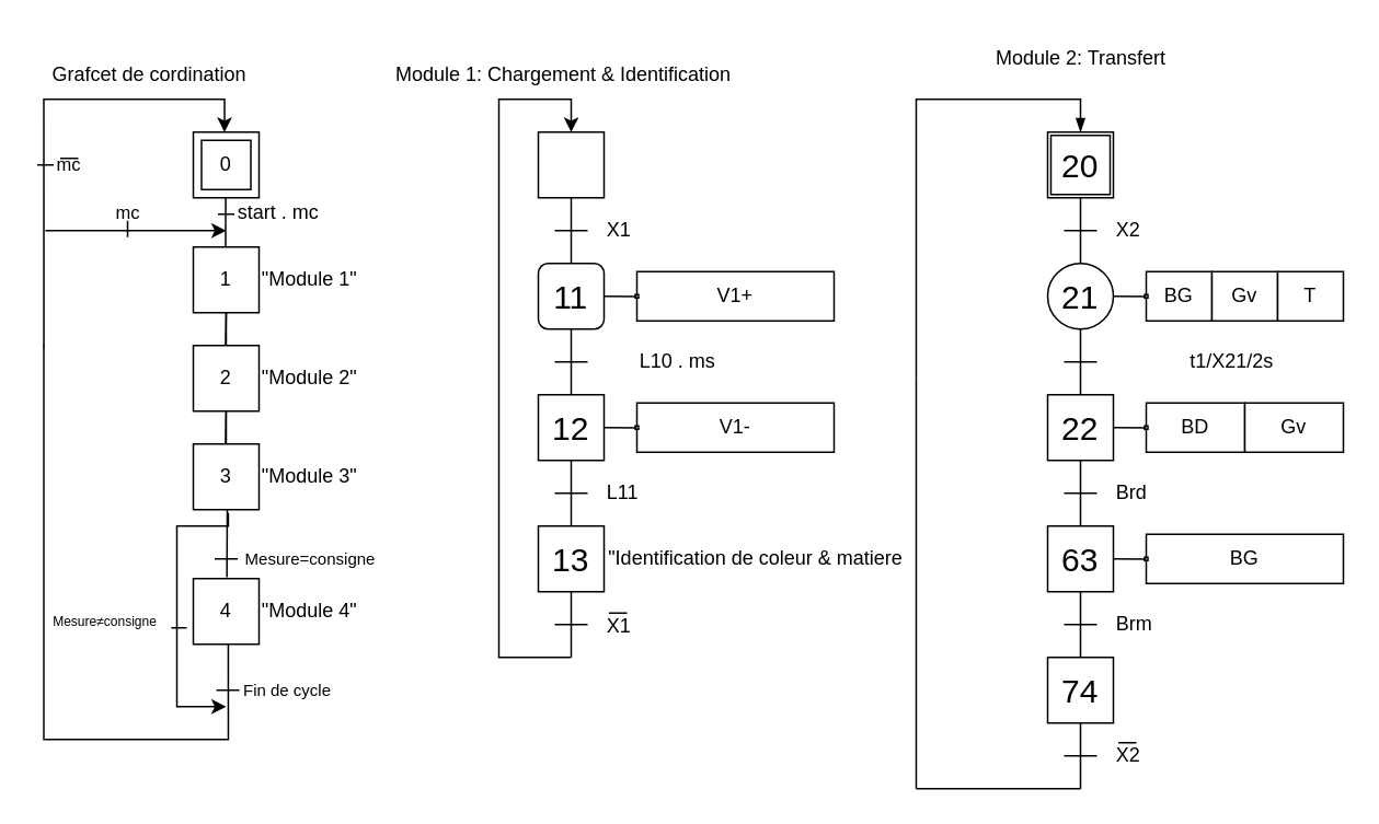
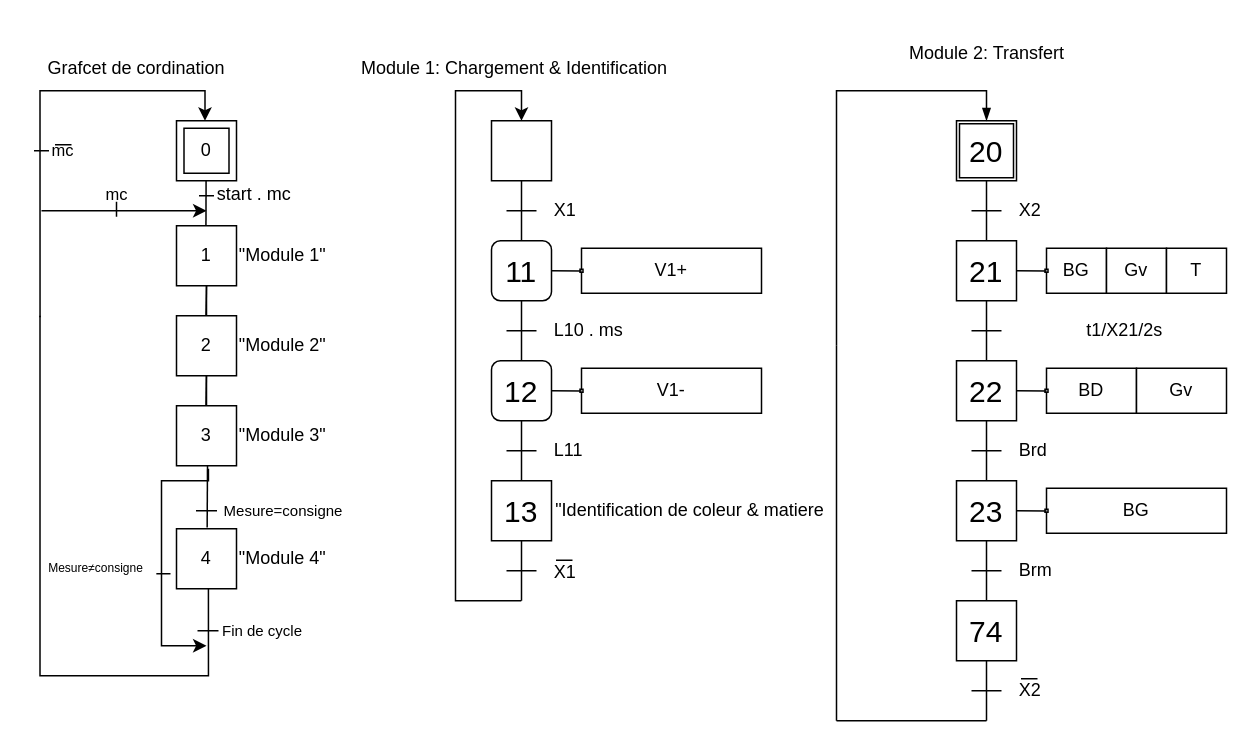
- <mxCell id="51" value="21" style="ellipse;whiteSpace=wrap;html=1;fontSize=20;align=center;startSize=20;container=0;movable=0;resizable=0;rotatable=0;deletable=0;editable=0;locked=1;connectable=0;labelBackgroundColor=none;" parent="47" vertex="1"><mxGeometry width="40" height="40" as="geometry" /></mxCell>
+ <mxCell id="51" value="21" style="rounded=0;whiteSpace=wrap;html=1;fontSize=20;align=center;startSize=20;container=0;movable=0;resizable=0;rotatable=0;deletable=0;editable=0;locked=1;connectable=0;labelBackgroundColor=none;" parent="47" vertex="1"><mxGeometry width="40" height="40" as="geometry" /></mxCell>
- <mxCell id="12" value="L10 . ms" style="text;html=1;strokeColor=none;fillColor=none;align=left;verticalAlign=middle;rounded=0;fontSize=12;startSize=20;container=0;movable=0;resizable=0;rotatable=0;deletable=0;editable=0;locked=1;connectable=0;labelBackgroundColor=none;" parent="10" vertex="1"><mxGeometry x="60" y="50" width="40" height="20" as="geometry" /></mxCell>
+ <mxCell id="12" value="L10 . ms" style="text;html=1;strokeColor=none;fillColor=none;align=left;verticalAlign=middle;rounded=0;fontSize=12;startSize=20;container=0;movable=0;resizable=0;rotatable=0;deletable=0;editable=0;locked=1;connectable=0;labelBackgroundColor=none;" parent="10" vertex="1"><mxGeometry x="40" y="50" width="40" height="20" as="geometry" /></mxCell>
- <mxCell id="24" value="12" style="rounded=0;whiteSpace=wrap;html=1;fontSize=20;align=center;startSize=20;container=0;movable=0;resizable=0;rotatable=0;deletable=0;editable=0;locked=1;connectable=0;labelBackgroundColor=none;" parent="20" vertex="1"><mxGeometry width="40" height="40" as="geometry" /></mxCell>
+ <mxCell id="24" value="12" style="whiteSpace=wrap;html=1;fontSize=20;align=center;startSize=20;container=0;movable=0;resizable=0;rotatable=0;deletable=0;editable=0;locked=1;connectable=0;labelBackgroundColor=none;rounded=1;" parent="20" vertex="1"><mxGeometry width="40" height="40" as="geometry" /></mxCell>
- <mxCell id="74" value="63" style="rounded=0;whiteSpace=wrap;html=1;fontSize=20;align=center;startSize=20;container=0;movable=0;resizable=0;rotatable=0;deletable=0;editable=0;locked=1;connectable=0;labelBackgroundColor=none;" parent="70" vertex="1"><mxGeometry width="40" height="40" as="geometry" /></mxCell>
+ <mxCell id="74" value="23" style="rounded=0;whiteSpace=wrap;html=1;fontSize=20;align=center;startSize=20;container=0;movable=0;resizable=0;rotatable=0;deletable=0;editable=0;locked=1;connectable=0;labelBackgroundColor=none;" parent="70" vertex="1"><mxGeometry width="40" height="40" as="geometry" /></mxCell>
